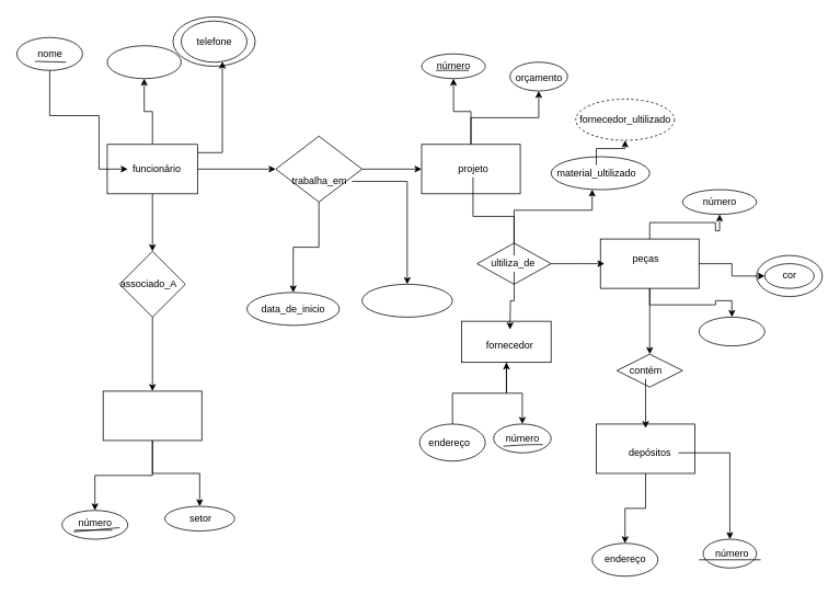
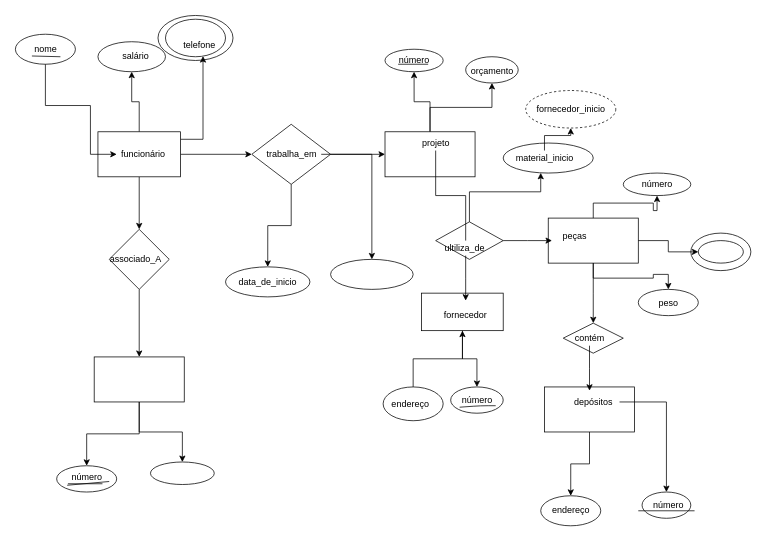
- <mxCell id="16" value="telefone" style="text;html=1;resizable=0;autosize=1;align=center;verticalAlign=middle;points=[];fillColor=none;strokeColor=none;rounded=0;" vertex="1" parent="1"><mxGeometry x="230" y="40" width="60" height="20" as="geometry" /></mxCell>
+ <mxCell id="16" value="telefone" style="text;html=1;resizable=0;autosize=1;align=center;verticalAlign=middle;points=[];fillColor=none;strokeColor=none;rounded=0;" vertex="1" parent="1"><mxGeometry x="235" y="50" width="60" height="20" as="geometry" /></mxCell>
+ <mxCell id="9" value="salário&lt;br&gt;" style="text;html=1;resizable=0;autosize=1;align=center;verticalAlign=middle;points=[];fillColor=none;strokeColor=none;rounded=0;" vertex="1" parent="1"><mxGeometry x="155" y="65" width="50" height="20" as="geometry" /></mxCell>
- <mxCell id="70" value="fornecedor_ultilizado&lt;br&gt;" style="text;html=1;resizable=0;autosize=1;align=center;verticalAlign=middle;points=[];fillColor=none;strokeColor=none;rounded=0;dashed=1;fontFamily=Helvetica;" vertex="1" parent="1"><mxGeometry x="695" y="135" width="130" height="20" as="geometry" /></mxCell>
+ <mxCell id="70" value="fornecedor_inicio&lt;br&gt;" style="text;html=1;resizable=0;autosize=1;align=center;verticalAlign=middle;points=[];fillColor=none;strokeColor=none;rounded=0;dashed=1;fontFamily=Helvetica;" vertex="1" parent="1"><mxGeometry x="695" y="135" width="130" height="20" as="geometry" /></mxCell>
- <mxCell id="41" value="projeto&lt;br&gt;" style="text;html=1;resizable=0;autosize=1;align=center;verticalAlign=middle;points=[];fillColor=none;strokeColor=none;rounded=0;fontFamily=Helvetica;" vertex="1" parent="1"><mxGeometry x="550" y="195" width="50" height="20" as="geometry" /></mxCell>
+ <mxCell id="41" value="projeto&lt;br&gt;" style="text;html=1;resizable=0;autosize=1;align=center;verticalAlign=middle;points=[];fillColor=none;strokeColor=none;rounded=0;fontFamily=Helvetica;" vertex="1" parent="1"><mxGeometry x="555" y="180" width="50" height="20" as="geometry" /></mxCell>
- <mxCell id="68" value="material_ultilizado&lt;br&gt;" style="text;html=1;resizable=0;autosize=1;align=center;verticalAlign=middle;points=[];fillColor=none;strokeColor=none;rounded=0;fontFamily=Helvetica;" vertex="1" parent="1"><mxGeometry x="670" y="200" width="110" height="20" as="geometry" /></mxCell>
+ <mxCell id="68" value="material_inicio&lt;br&gt;" style="text;html=1;resizable=0;autosize=1;align=center;verticalAlign=middle;points=[];fillColor=none;strokeColor=none;rounded=0;fontFamily=Helvetica;" vertex="1" parent="1"><mxGeometry x="670" y="200" width="110" height="20" as="geometry" /></mxCell>
- <mxCell id="22" value="trabalha_em" style="text;html=1;resizable=0;autosize=1;align=center;verticalAlign=middle;points=[];fillColor=none;strokeColor=none;rounded=0;fontFamily=Helvetica;" vertex="1" parent="1"><mxGeometry x="347.5" y="210" width="80" height="20" as="geometry" /></mxCell>
+ <mxCell id="22" value="trabalha_em" style="text;html=1;resizable=0;autosize=1;align=center;verticalAlign=middle;points=[];fillColor=none;strokeColor=none;rounded=0;fontFamily=Helvetica;" vertex="1" parent="1"><mxGeometry x="347.5" y="195" width="80" height="20" as="geometry" /></mxCell>
- <mxCell id="58" value="peças" style="text;html=1;resizable=0;autosize=1;align=center;verticalAlign=middle;points=[];fillColor=none;strokeColor=none;rounded=0;fontFamily=Helvetica;" vertex="1" parent="1"><mxGeometry x="760" y="305" width="50" height="20" as="geometry" /></mxCell>
+ <mxCell id="58" value="peças" style="text;html=1;resizable=0;autosize=1;align=center;verticalAlign=middle;points=[];fillColor=none;strokeColor=none;rounded=0;fontFamily=Helvetica;" vertex="1" parent="1"><mxGeometry x="740" y="305" width="50" height="20" as="geometry" /></mxCell>
- <mxCell id="52" value="ultiliza_de&amp;nbsp;" style="text;html=1;resizable=0;autosize=1;align=center;verticalAlign=middle;points=[];fillColor=none;strokeColor=none;rounded=0;fontFamily=Helvetica;" vertex="1" parent="1"><mxGeometry x="590" y="310" width="70" height="20" as="geometry" /></mxCell>
+ <mxCell id="52" value="ultiliza_de&amp;nbsp;" style="text;html=1;resizable=0;autosize=1;align=center;verticalAlign=middle;points=[];fillColor=none;strokeColor=none;rounded=0;fontFamily=Helvetica;" vertex="1" parent="1"><mxGeometry x="585" y="320" width="70" height="20" as="geometry" /></mxCell>
- <mxCell id="63" value="cor" style="text;html=1;resizable=0;autosize=1;align=center;verticalAlign=middle;points=[];fillColor=none;strokeColor=none;rounded=0;fontFamily=Helvetica;" vertex="1" parent="1"><mxGeometry x="945" y="325" width="30" height="20" as="geometry" /></mxCell>
+ <mxCell id="64" value="peso" style="text;html=1;resizable=0;autosize=1;align=center;verticalAlign=middle;points=[];fillColor=none;strokeColor=none;rounded=0;fontFamily=Helvetica;" vertex="1" parent="1"><mxGeometry x="870" y="392.5" width="40" height="20" as="geometry" /></mxCell>
- <mxCell id="86" value="depósitos" style="text;html=1;resizable=0;autosize=1;align=center;verticalAlign=middle;points=[];fillColor=none;strokeColor=none;rounded=0;fontFamily=Helvetica;" vertex="1" parent="1"><mxGeometry x="755" y="540" width="70" height="20" as="geometry" /></mxCell>
+ <mxCell id="86" value="depósitos" style="text;html=1;resizable=0;autosize=1;align=center;verticalAlign=middle;points=[];fillColor=none;strokeColor=none;rounded=0;fontFamily=Helvetica;" vertex="1" parent="1"><mxGeometry x="755" y="525" width="70" height="20" as="geometry" /></mxCell>
- <mxCell id="30" value="setor&amp;nbsp;" style="text;html=1;resizable=0;autosize=1;align=center;verticalAlign=middle;points=[];fillColor=none;strokeColor=none;rounded=0;fontFamily=Helvetica;" vertex="1" parent="1"><mxGeometry x="220" y="620" width="50" height="20" as="geometry" /></mxCell>
